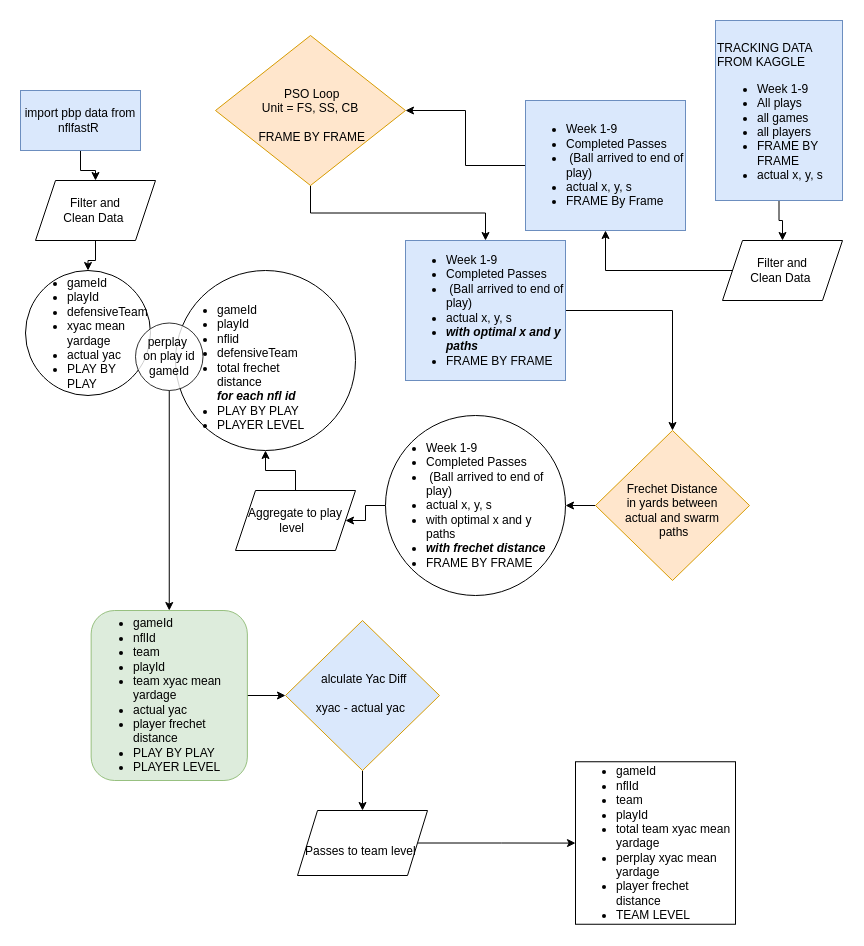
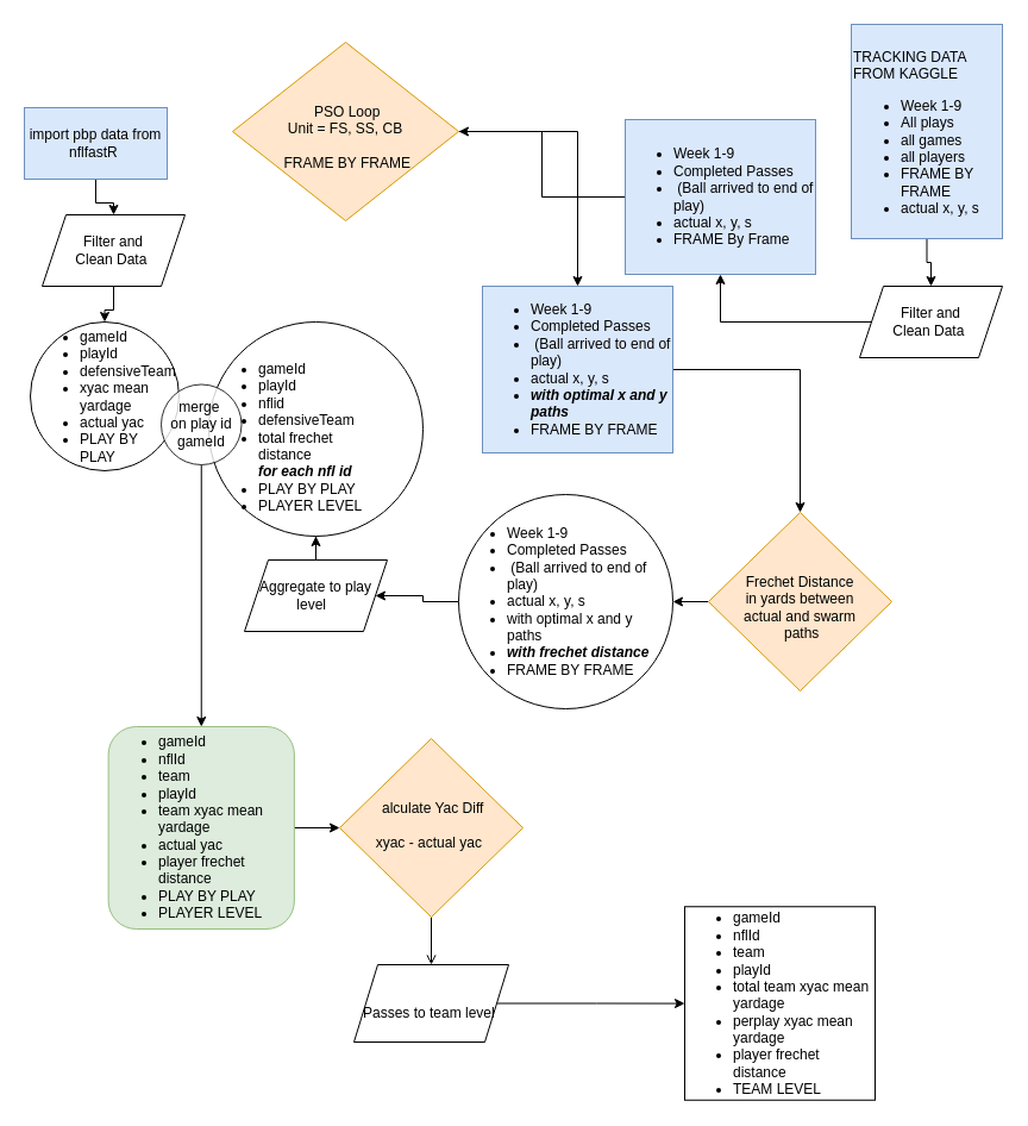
- <mxCell id="3" value="&lt;br&gt;&amp;nbsp;PSO Loop&lt;br&gt;Unit = FS, SS, CB&lt;br&gt;&lt;br&gt;&amp;nbsp;FRAME BY FRAME" style="rhombus;whiteSpace=wrap;html=1;shadow=0;fontFamily=Helvetica;fontSize=12;align=center;strokeWidth=1;spacing=6;spacingTop=-4;fillColor=#ffe6cc;strokeColor=#d79b00;" parent="1" vertex="1"><mxGeometry x="215" y="35" width="190" height="150" as="geometry" /></mxCell>
+ <mxCell id="3" value="&lt;br&gt;&amp;nbsp;PSO Loop&lt;br&gt;Unit = FS, SS, CB&lt;br&gt;&lt;br&gt;&amp;nbsp;FRAME BY FRAME" style="rhombus;whiteSpace=wrap;html=1;shadow=0;fontFamily=Helvetica;fontSize=12;align=center;strokeWidth=1;spacing=6;spacingTop=-4;fillColor=#ffe6cc;strokeColor=#d79b00;" parent="1" vertex="1"><mxGeometry x="195" y="35" width="190" height="150" as="geometry" /></mxCell>
- <mxCell id="25" value="perplay&amp;nbsp;&lt;br&gt;on play id&lt;br&gt;gameId" style="ellipse;whiteSpace=wrap;html=1;aspect=fixed;opacity=80;" vertex="1" parent="1"><mxGeometry x="135" y="322.5" width="67.5" height="67.5" as="geometry" /></mxCell>
+ <mxCell id="25" value="merge&amp;nbsp;&lt;br&gt;on play id&lt;br&gt;gameId" style="ellipse;whiteSpace=wrap;html=1;aspect=fixed;opacity=80;" vertex="1" parent="1"><mxGeometry x="135" y="322.5" width="67.5" height="67.5" as="geometry" /></mxCell>
- <mxCell id="22" value="Aggregate to play level&amp;nbsp;&amp;nbsp;" style="shape=parallelogram;perimeter=parallelogramPerimeter;whiteSpace=wrap;html=1;fixedSize=1;rounded=0;" vertex="1" parent="1"><mxGeometry x="235" y="490" width="120" height="60" as="geometry" /></mxCell>
+ <mxCell id="22" value="Aggregate to play level&amp;nbsp;&amp;nbsp;" style="shape=parallelogram;perimeter=parallelogramPerimeter;whiteSpace=wrap;html=1;fixedSize=1;rounded=0;" vertex="1" parent="1"><mxGeometry x="205" y="470" width="120" height="60" as="geometry" /></mxCell>
- <mxCell id="32" value="&amp;nbsp;alculate Yac Diff&lt;br&gt;&lt;br&gt;xyac - actual yac&amp;nbsp;" style="rhombus;whiteSpace=wrap;html=1;shadow=0;fontFamily=Helvetica;fontSize=12;align=center;strokeWidth=1;spacing=6;spacingTop=-4;fillColor=#dae8fc;strokeColor=#d79b00;" vertex="1" parent="1"><mxGeometry x="285" y="620" width="154" height="150" as="geometry" /></mxCell>
+ <mxCell id="32" value="&amp;nbsp;alculate Yac Diff&lt;br&gt;&lt;br&gt;xyac - actual yac&amp;nbsp;" style="rhombus;whiteSpace=wrap;html=1;shadow=0;fontFamily=Helvetica;fontSize=12;align=center;strokeWidth=1;spacing=6;spacingTop=-4;fillColor=#ffe6cc;strokeColor=#d79b00;" vertex="1" parent="1"><mxGeometry x="285" y="620" width="154" height="150" as="geometry" /></mxCell>
- <mxCell id="31" value="" style="edgeStyle=orthogonalEdgeStyle;rounded=0;orthogonalLoop=1;jettySize=auto;html=1;" edge="1" parent="1" source="32" target="29"><mxGeometry relative="1" as="geometry" /></mxCell>
+ <mxCell id="31" value="" style="edgeStyle=orthogonalEdgeStyle;rounded=0;orthogonalLoop=1;jettySize=auto;html=1;endArrow=open;" edge="1" parent="1" source="32" target="29"><mxGeometry relative="1" as="geometry" /></mxCell>
